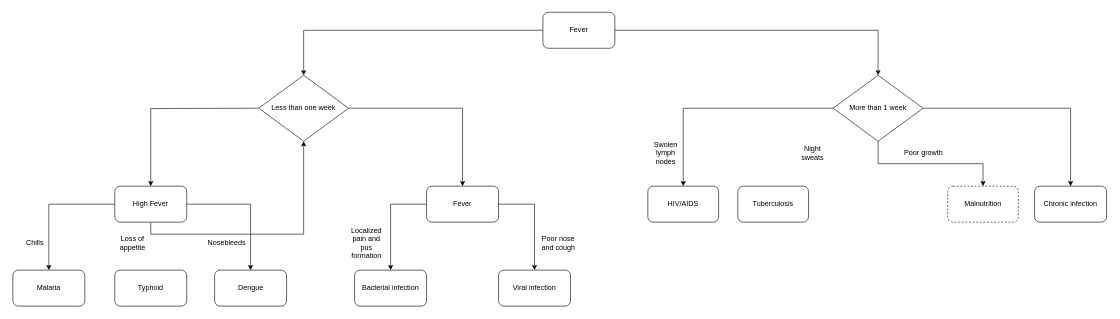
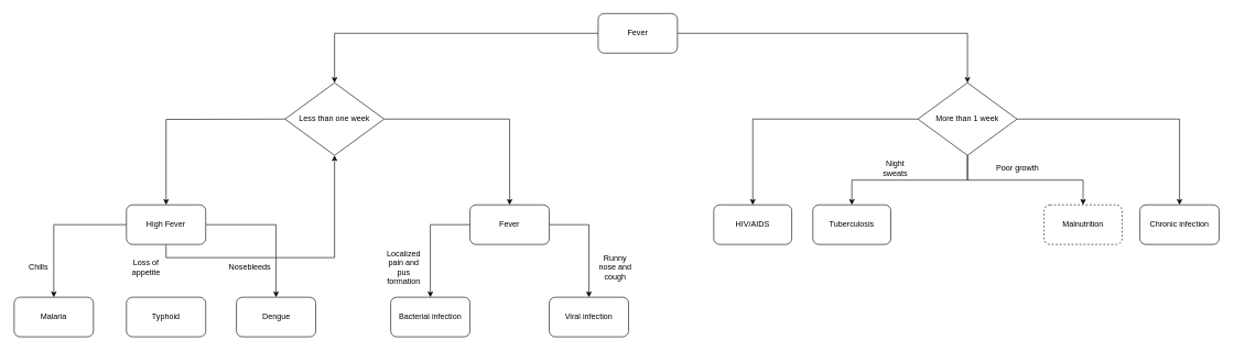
- <mxCell id="31" value="Swolen lymph nodes" style="text;html=1;align=center;verticalAlign=middle;whiteSpace=wrap;rounded=0;" parent="1" vertex="1"><mxGeometry x="1079" y="240" width="60" height="30" as="geometry" /></mxCell>
+ <mxCell id="9" style="edgeStyle=orthogonalEdgeStyle;rounded=0;orthogonalLoop=1;jettySize=auto;html=1;exitX=0.5;exitY=1;exitDx=0;exitDy=0;" parent="1" source="12" target="32" edge="1"><mxGeometry relative="1" as="geometry" /></mxCell>
- <mxCell id="29" value="Poor nose and cough" style="text;html=1;align=center;verticalAlign=middle;whiteSpace=wrap;rounded=0;" parent="1" vertex="1"><mxGeometry x="900" y="390" width="60" height="30" as="geometry" /></mxCell>
+ <mxCell id="29" value="Runny nose and cough" style="text;html=1;align=center;verticalAlign=middle;whiteSpace=wrap;rounded=0;" parent="1" vertex="1"><mxGeometry x="900" y="390" width="60" height="30" as="geometry" /></mxCell>
